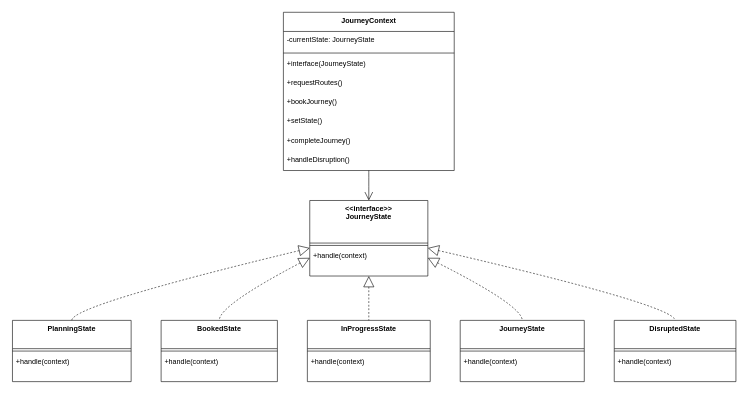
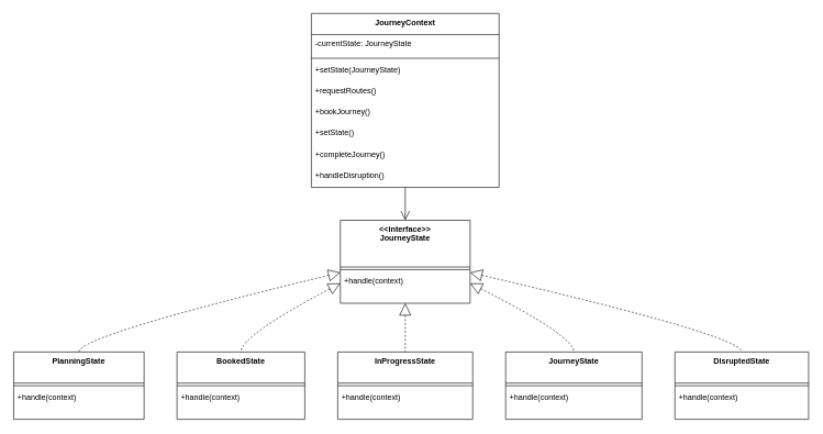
- <mxCell id="23" value="+interface(JourneyState)" style="text;strokeColor=none;fillColor=none;align=left;verticalAlign=top;spacingLeft=4;spacingRight=4;overflow=hidden;rotatable=0;points=[[0,0.5],[1,0.5]];portConstraint=eastwest;" vertex="1" parent="20"><mxGeometry y="72" width="285" height="32" as="geometry" /></mxCell>
+ <mxCell id="23" value="+setState(JourneyState)" style="text;strokeColor=none;fillColor=none;align=left;verticalAlign=top;spacingLeft=4;spacingRight=4;overflow=hidden;rotatable=0;points=[[0,0.5],[1,0.5]];portConstraint=eastwest;" vertex="1" parent="20"><mxGeometry y="72" width="285" height="32" as="geometry" /></mxCell>
